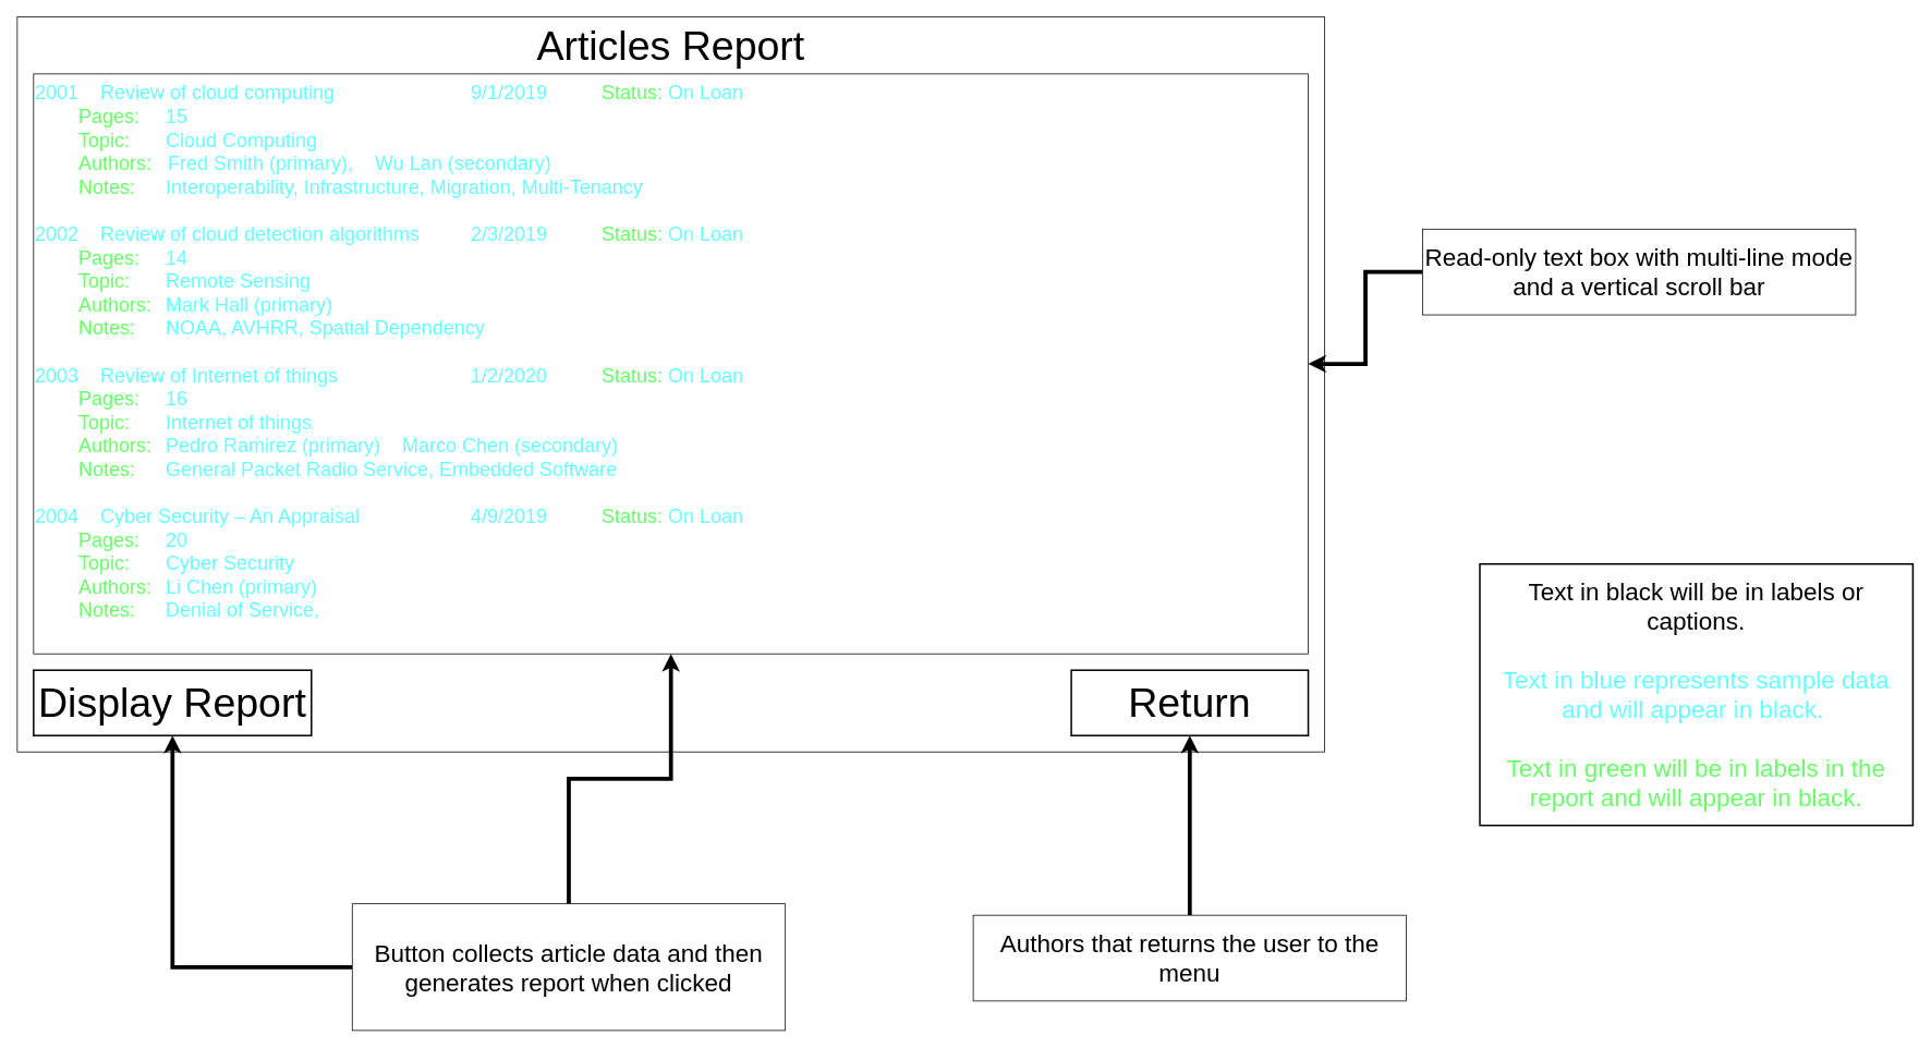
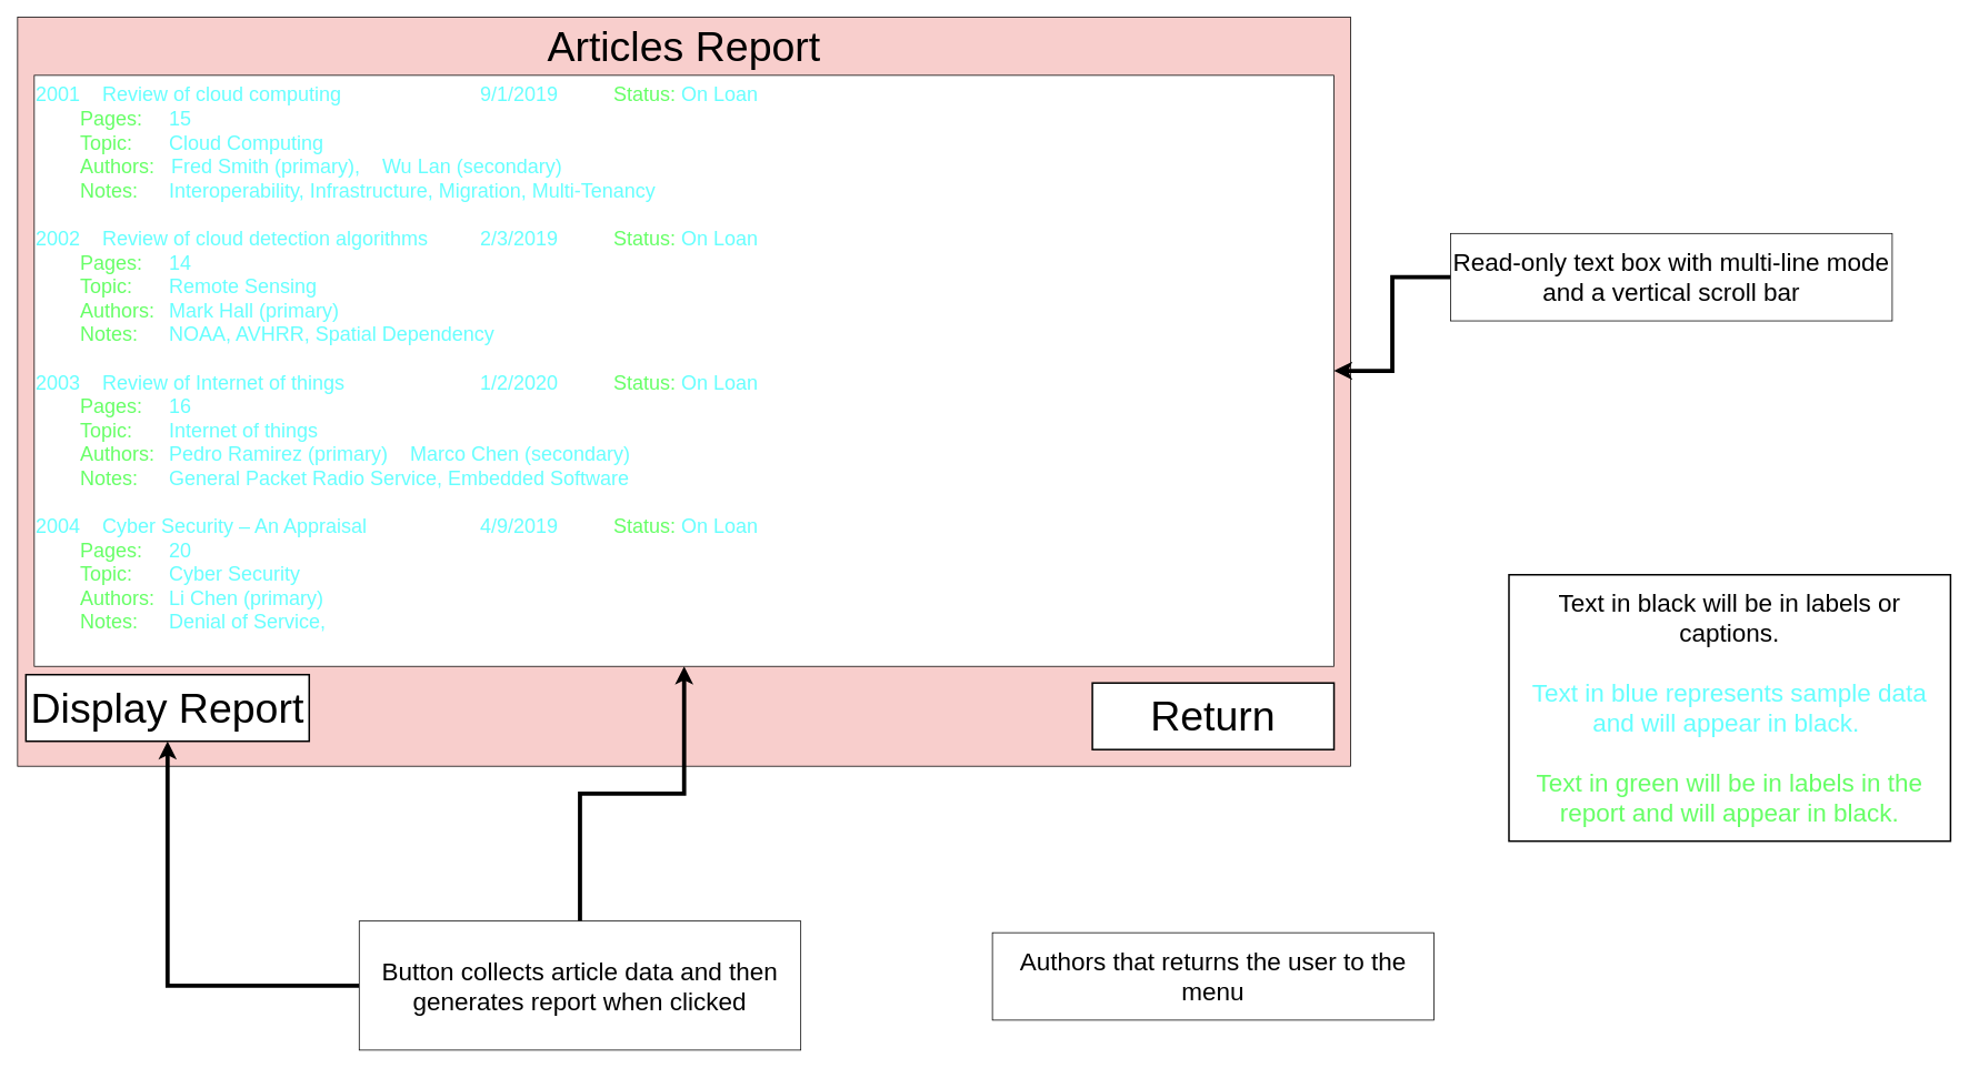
- <mxCell id="2" value="Articles Report" style="whiteSpace=wrap;html=1;fontSize=50;verticalAlign=top;movable=0;resizable=0;rotatable=0;deletable=0;editable=0;locked=1;connectable=0;" parent="1" vertex="1"><mxGeometry width="1600" height="900" as="geometry" x="20" y="20" /></mxCell>
+ <mxCell id="2" value="Articles Report" style="whiteSpace=wrap;html=1;fontSize=50;verticalAlign=top;movable=0;resizable=0;rotatable=0;deletable=0;editable=0;locked=1;connectable=0;fillColor=#f8cecc;" parent="1" vertex="1"><mxGeometry width="1600" height="900" as="geometry" x="20" y="20" /></mxCell>
- <mxCell id="3" value="Display Report" style="rounded=0;whiteSpace=wrap;html=1;fontSize=50;strokeWidth=2;" parent="1" vertex="1"><mxGeometry x="40" y="820" width="340" height="80" as="geometry" /></mxCell>
+ <mxCell id="3" value="Display Report" style="rounded=0;whiteSpace=wrap;html=1;fontSize=50;strokeWidth=2;" parent="1" vertex="1"><mxGeometry x="30" y="810" width="340" height="80" as="geometry" /></mxCell>
- <mxCell id="5" style="edgeStyle=orthogonalEdgeStyle;rounded=0;orthogonalLoop=1;jettySize=auto;html=1;fontSize=100;strokeWidth=5;exitX=0.5;exitY=0;exitDx=0;exitDy=0;" parent="1" source="6" target="4" edge="1"><mxGeometry relative="1" as="geometry"><Array as="points"><mxPoint x="1455" y="1050" /><mxPoint x="1455" y="1050" /></Array></mxGeometry></mxCell>
